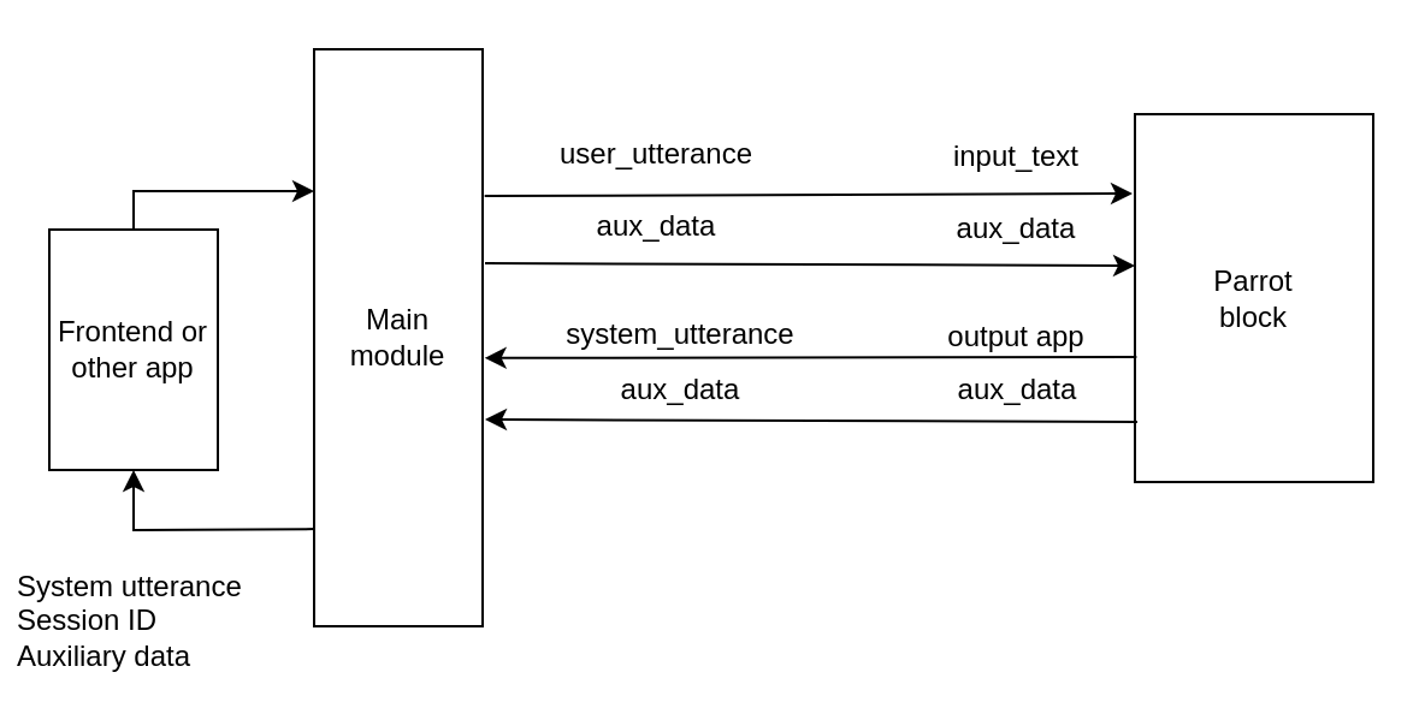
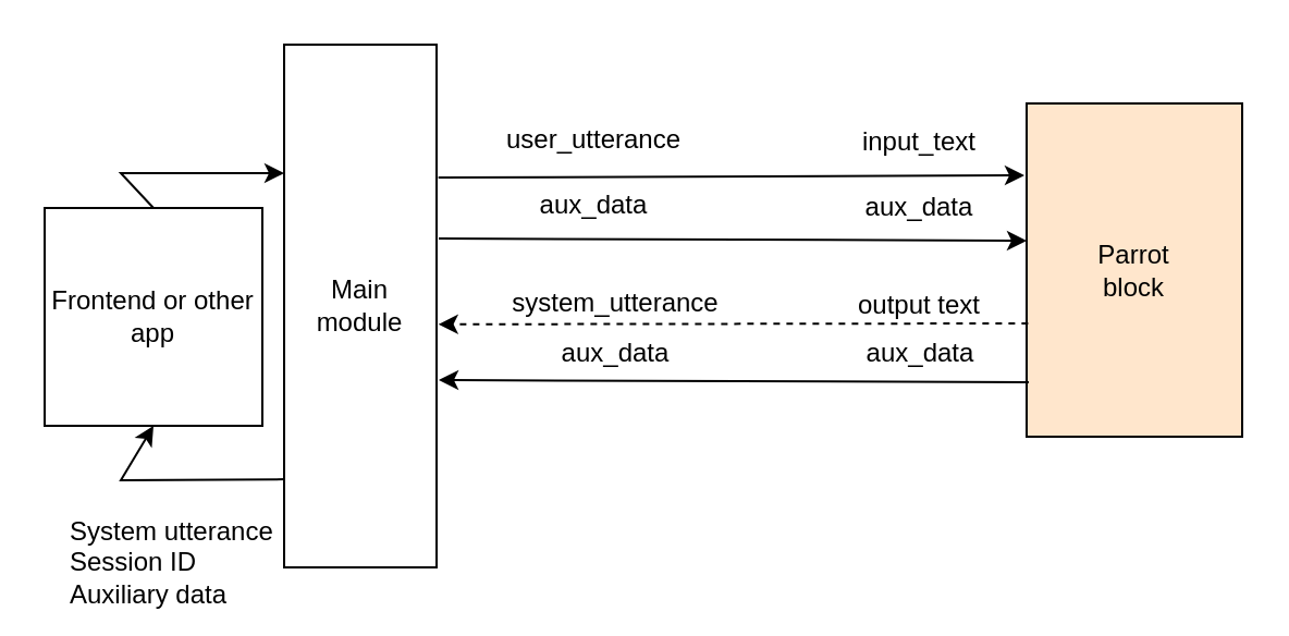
- <mxCell id="3" value="Parrot&lt;br&gt;block" style="rounded=0;whiteSpace=wrap;html=1;" parent="1" vertex="1"><mxGeometry x="471" y="47" width="99" height="153" as="geometry" /></mxCell>
+ <mxCell id="3" value="Parrot&lt;br&gt;block" style="rounded=0;whiteSpace=wrap;html=1;fillColor=#ffe6cc;" parent="1" vertex="1"><mxGeometry x="471" y="47" width="99" height="153" as="geometry" /></mxCell>
- <mxCell id="11" value="output app" style="text;html=1;strokeColor=none;fillColor=none;align=center;verticalAlign=middle;whiteSpace=wrap;rounded=0;" parent="1" vertex="1"><mxGeometry x="392" y="117.75" width="60" height="44.5" as="geometry" /></mxCell>
+ <mxCell id="11" value="output text" style="text;html=1;strokeColor=none;fillColor=none;align=center;verticalAlign=middle;whiteSpace=wrap;rounded=0;" parent="1" vertex="1"><mxGeometry x="392" y="117.75" width="60" height="44.5" as="geometry" /></mxCell>
- <mxCell id="12" value="Frontend or other app" style="rounded=0;whiteSpace=wrap;html=1;" parent="1" vertex="1"><mxGeometry x="20" y="95" width="70" height="100" as="geometry" /></mxCell>
+ <mxCell id="12" value="Frontend or other app" style="rounded=0;whiteSpace=wrap;html=1;" parent="1" vertex="1"><mxGeometry x="20" y="95" width="100" height="100" as="geometry" /></mxCell>
- <mxCell id="5" value="" style="endArrow=classic;html=1;rounded=0;exitX=0.007;exitY=0.66;exitDx=0;exitDy=0;entryX=1.012;entryY=0.535;entryDx=0;entryDy=0;entryPerimeter=0;exitPerimeter=0;" parent="1" source="3" target="2" edge="1"><mxGeometry width="50" height="50" relative="1" as="geometry"><mxPoint x="201.03" y="154.18" as="sourcePoint" /><mxPoint x="210" y="145" as="targetPoint" /></mxGeometry></mxCell>
+ <mxCell id="5" value="" style="endArrow=classic;html=1;rounded=0;exitX=0.007;exitY=0.66;exitDx=0;exitDy=0;entryX=1.012;entryY=0.535;entryDx=0;entryDy=0;entryPerimeter=0;exitPerimeter=0;dashed=1;" parent="1" source="3" target="2" edge="1"><mxGeometry width="50" height="50" relative="1" as="geometry"><mxPoint x="201.03" y="154.18" as="sourcePoint" /><mxPoint x="210" y="145" as="targetPoint" /></mxGeometry></mxCell>
- <mxCell id="8" value="System utterance&lt;br&gt;Session ID&lt;div&gt;Auxiliary data&lt;/div&gt;" style="text;html=1;strokeColor=none;fillColor=none;align=left;verticalAlign=middle;whiteSpace=wrap;rounded=0;" parent="1" vertex="1"><mxGeometry x="5" y="245" width="100" height="25" as="geometry" /></mxCell>
+ <mxCell id="8" value="System utterance&lt;br&gt;Session ID&lt;div&gt;Auxiliary data&lt;/div&gt;" style="text;html=1;strokeColor=none;fillColor=none;align=left;verticalAlign=middle;whiteSpace=wrap;rounded=0;" parent="1" vertex="1"><mxGeometry x="30" y="245" width="100" height="25" as="geometry" /></mxCell>
